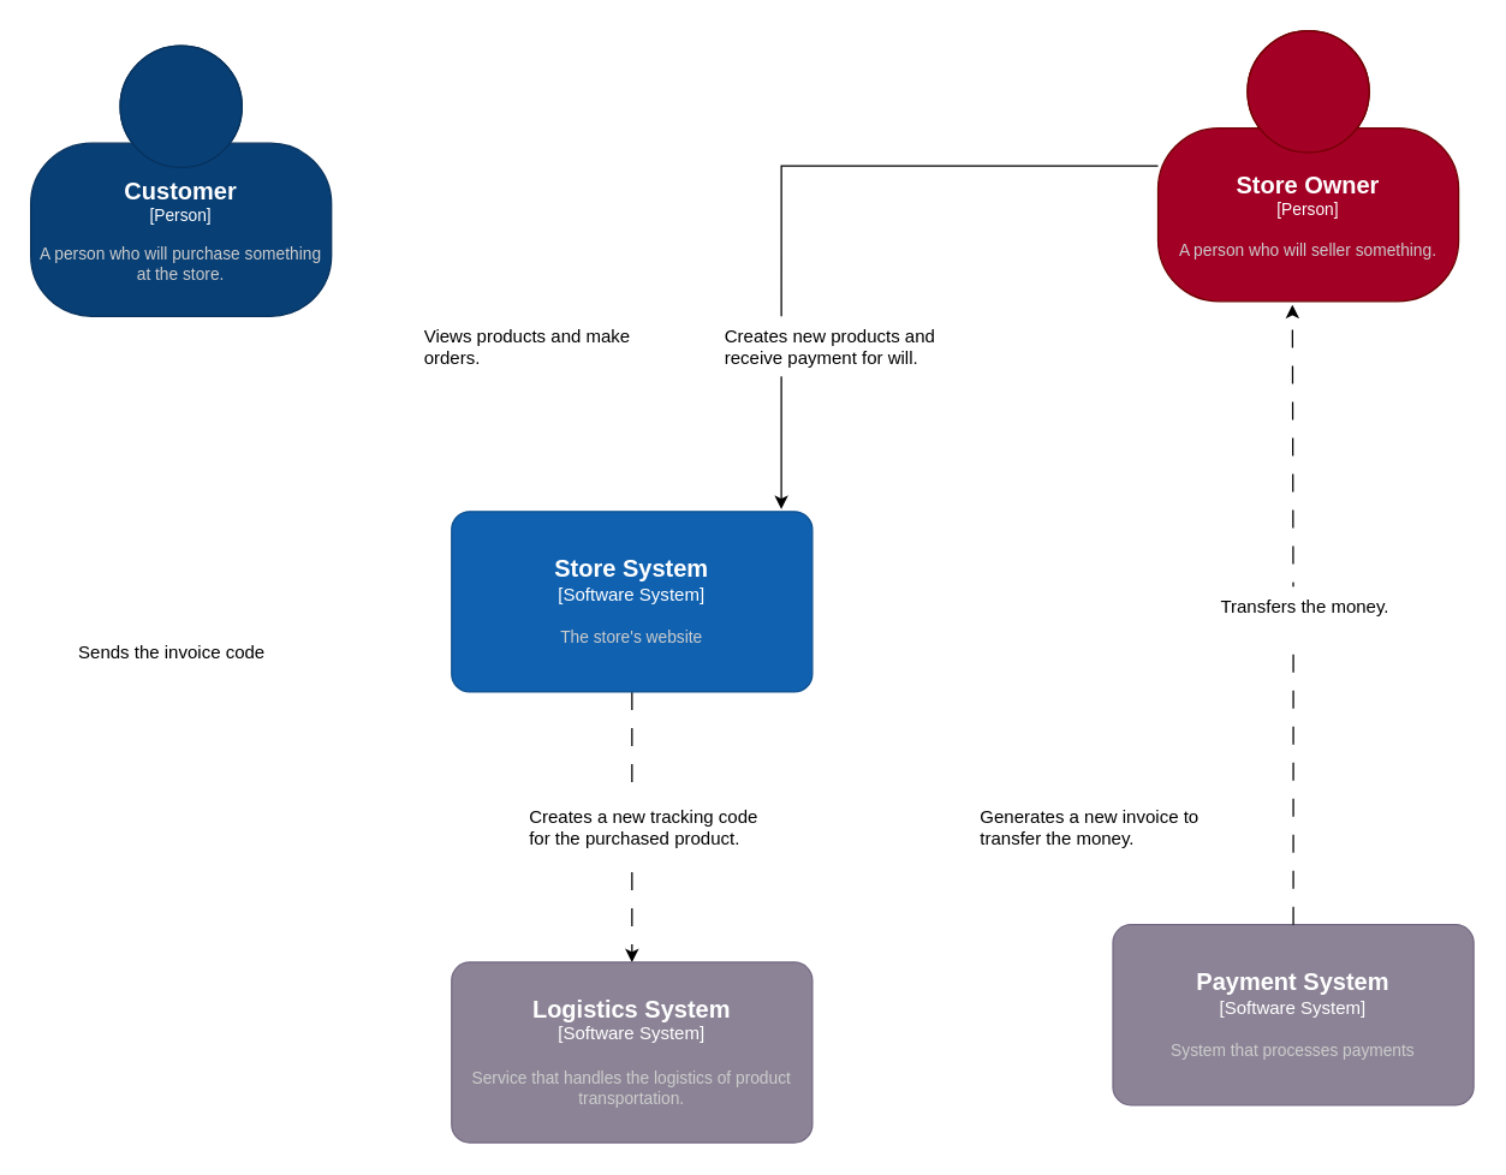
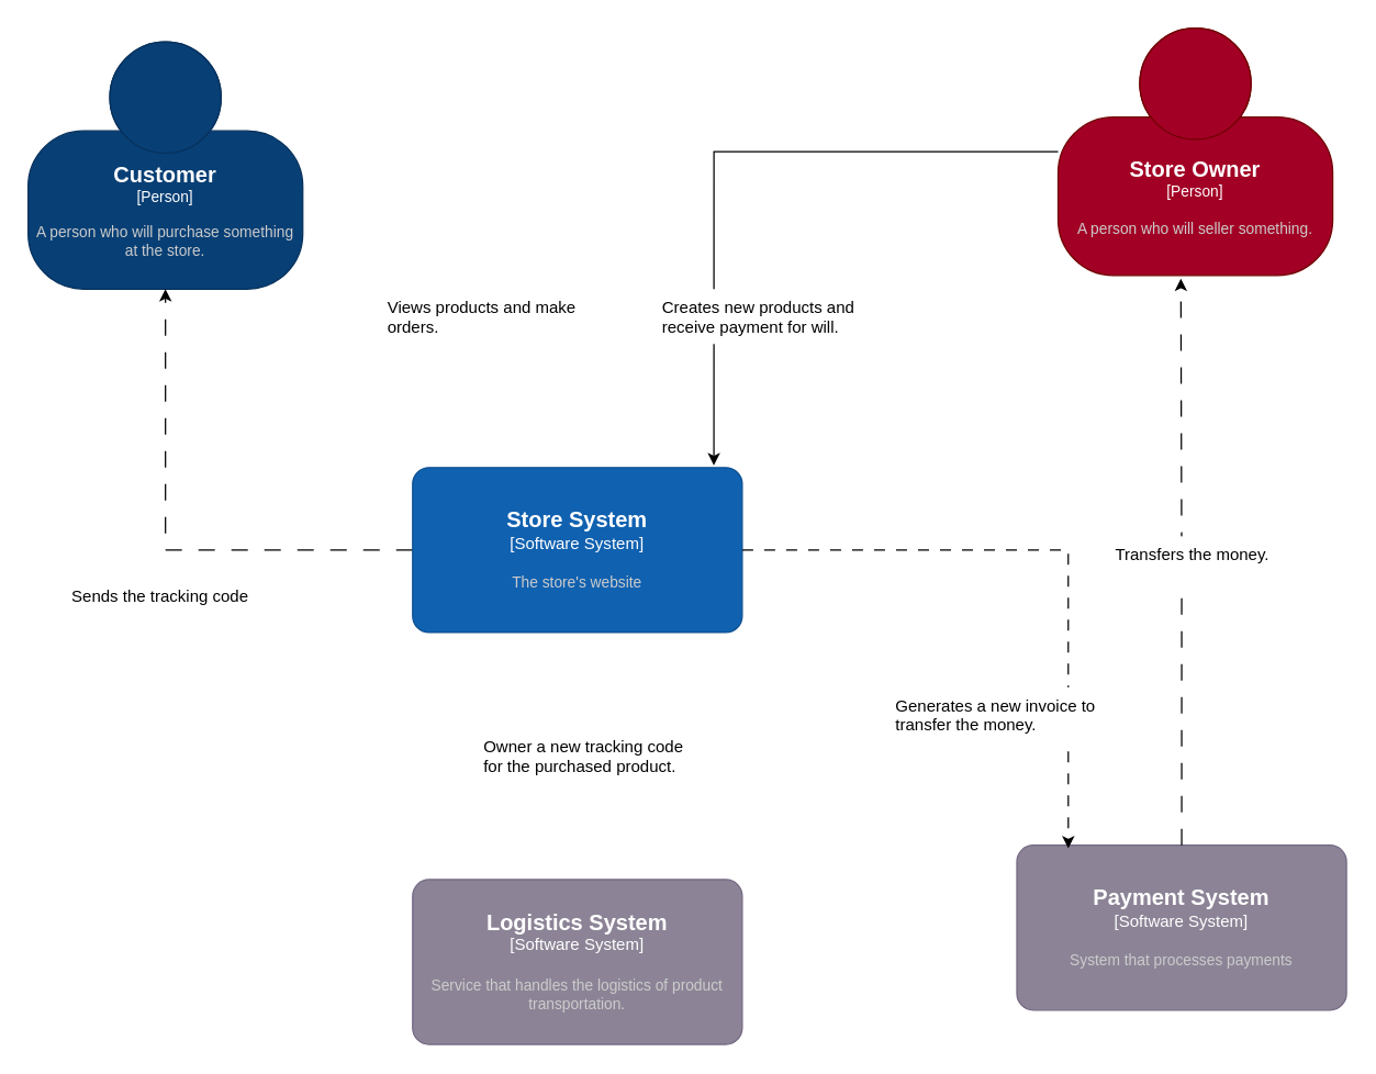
+ <mxCell id="12" style="edgeStyle=orthogonalEdgeStyle;rounded=0;orthogonalLoop=1;jettySize=auto;html=1;entryX=0.156;entryY=0.019;entryDx=0;entryDy=0;entryPerimeter=0;dashed=1;dashPattern=8 8;" edge="1" parent="1" source="4" target="11"><mxGeometry relative="1" as="geometry" /></mxCell>
- <mxCell id="10" value="&lt;font style=&quot;font-size: 16px&quot;&gt;&lt;b&gt;&lt;div style=&quot;text-align: left&quot;&gt;&lt;/div&gt;&lt;/b&gt;&lt;/font&gt;&lt;div style=&quot;text-align: left&quot;&gt;Sends the invoice code&lt;/div&gt;" style="text;html=1;align=left;verticalAlign=top;whiteSpace=wrap;rounded=0;metaEdit=1;allowArrows=0;resizable=1;rotatable=0;connectable=0;recursiveResize=0;expand=0;pointerEvents=0;points=[[0.25,0,0],[0.5,0,0],[0.75,0,0],[1,0.25,0],[1,0.5,0],[1,0.75,0],[0.75,1,0],[0.5,1,0],[0.25,1,0],[0,0.75,0],[0,0.5,0],[0,0.25,0]];fillColor=default;" vertex="1" parent="1"><mxGeometry x="50" y="420" width="160" height="40" as="geometry" /></mxCell>
+ <mxCell id="10" value="&lt;font style=&quot;font-size: 16px&quot;&gt;&lt;b&gt;&lt;div style=&quot;text-align: left&quot;&gt;&lt;/div&gt;&lt;/b&gt;&lt;/font&gt;&lt;div style=&quot;text-align: left&quot;&gt;Sends the tracking code&lt;/div&gt;" style="text;html=1;align=left;verticalAlign=top;whiteSpace=wrap;rounded=0;metaEdit=1;allowArrows=0;resizable=1;rotatable=0;connectable=0;recursiveResize=0;expand=0;pointerEvents=0;points=[[0.25,0,0],[0.5,0,0],[0.75,0,0],[1,0.25,0],[1,0.5,0],[1,0.75,0],[0.75,1,0],[0.5,1,0],[0.25,1,0],[0,0.75,0],[0,0.5,0],[0,0.25,0]];fillColor=default;" vertex="1" parent="1"><mxGeometry x="50" y="420" width="160" height="40" as="geometry" /></mxCell>
- <mxCell id="3" style="edgeStyle=orthogonalEdgeStyle;rounded=0;orthogonalLoop=1;jettySize=auto;html=1;dashed=1;dashPattern=12 12;" edge="1" parent="1" source="4" target="9"><mxGeometry relative="1" as="geometry" /></mxCell>
+ <mxCell id="3" style="edgeStyle=orthogonalEdgeStyle;rounded=0;orthogonalLoop=1;jettySize=auto;html=1;dashed=1;dashPattern=12 12;" edge="1" parent="1" source="4" target="2"><mxGeometry relative="1" as="geometry" /></mxCell>
- <mxCell id="15" value="&lt;font style=&quot;font-size: 16px&quot;&gt;&lt;b&gt;&lt;div style=&quot;text-align: left&quot;&gt;&lt;/div&gt;&lt;/b&gt;&lt;/font&gt;&lt;div style=&quot;text-align: left&quot;&gt;Generates a new invoice to transfer the money.&lt;/div&gt;" style="text;html=1;align=left;verticalAlign=top;whiteSpace=wrap;rounded=0;metaEdit=1;allowArrows=0;resizable=1;rotatable=0;connectable=0;recursiveResize=0;expand=0;pointerEvents=0;points=[[0.25,0,0],[0.5,0,0],[0.75,0,0],[1,0.25,0],[1,0.5,0],[1,0.75,0],[0.75,1,0],[0.5,1,0],[0.25,1,0],[0,0.75,0],[0,0.5,0],[0,0.25,0]];fillColor=default;" vertex="1" parent="1"><mxGeometry x="650" y="530" width="160" height="40" as="geometry" /></mxCell>
+ <mxCell id="15" value="&lt;font style=&quot;font-size: 16px&quot;&gt;&lt;b&gt;&lt;div style=&quot;text-align: left&quot;&gt;&lt;/div&gt;&lt;/b&gt;&lt;/font&gt;&lt;div style=&quot;text-align: left&quot;&gt;Generates a new invoice to transfer the money.&lt;/div&gt;" style="text;html=1;align=left;verticalAlign=top;whiteSpace=wrap;rounded=0;metaEdit=1;allowArrows=0;resizable=1;rotatable=0;connectable=0;recursiveResize=0;expand=0;pointerEvents=0;points=[[0.25,0,0],[0.5,0,0],[0.75,0,0],[1,0.25,0],[1,0.5,0],[1,0.75,0],[0.75,1,0],[0.5,1,0],[0.25,1,0],[0,0.75,0],[0,0.5,0],[0,0.25,0]];fillColor=default;" vertex="1" parent="1"><mxGeometry x="650" y="500" width="160" height="40" as="geometry" /></mxCell>
- <mxCell id="14" value="&lt;font style=&quot;font-size: 16px&quot;&gt;&lt;b&gt;&lt;div style=&quot;text-align: left&quot;&gt;&lt;/div&gt;&lt;/b&gt;&lt;/font&gt;&lt;div style=&quot;text-align: left&quot;&gt;Creates a new tracking code for the purchased product.&lt;/div&gt;" style="text;html=1;align=left;verticalAlign=top;whiteSpace=wrap;rounded=0;metaEdit=1;allowArrows=0;resizable=1;rotatable=0;connectable=0;recursiveResize=0;expand=0;pointerEvents=0;points=[[0.25,0,0],[0.5,0,0],[0.75,0,0],[1,0.25,0],[1,0.5,0],[1,0.75,0],[0.75,1,0],[0.5,1,0],[0.25,1,0],[0,0.75,0],[0,0.5,0],[0,0.25,0]];fillColor=default;" vertex="1" parent="1"><mxGeometry x="350" y="530" width="160" height="40" as="geometry" /></mxCell>
+ <mxCell id="14" value="&lt;font style=&quot;font-size: 16px&quot;&gt;&lt;b&gt;&lt;div style=&quot;text-align: left&quot;&gt;&lt;/div&gt;&lt;/b&gt;&lt;/font&gt;&lt;div style=&quot;text-align: left&quot;&gt;Owner a new tracking code for the purchased product.&lt;/div&gt;" style="text;html=1;align=left;verticalAlign=top;whiteSpace=wrap;rounded=0;metaEdit=1;allowArrows=0;resizable=1;rotatable=0;connectable=0;recursiveResize=0;expand=0;pointerEvents=0;points=[[0.25,0,0],[0.5,0,0],[0.75,0,0],[1,0.25,0],[1,0.5,0],[1,0.75,0],[0.75,1,0],[0.5,1,0],[0.25,1,0],[0,0.75,0],[0,0.5,0],[0,0.25,0]];fillColor=default;" vertex="1" parent="1"><mxGeometry x="350" y="530" width="160" height="40" as="geometry" /></mxCell>
